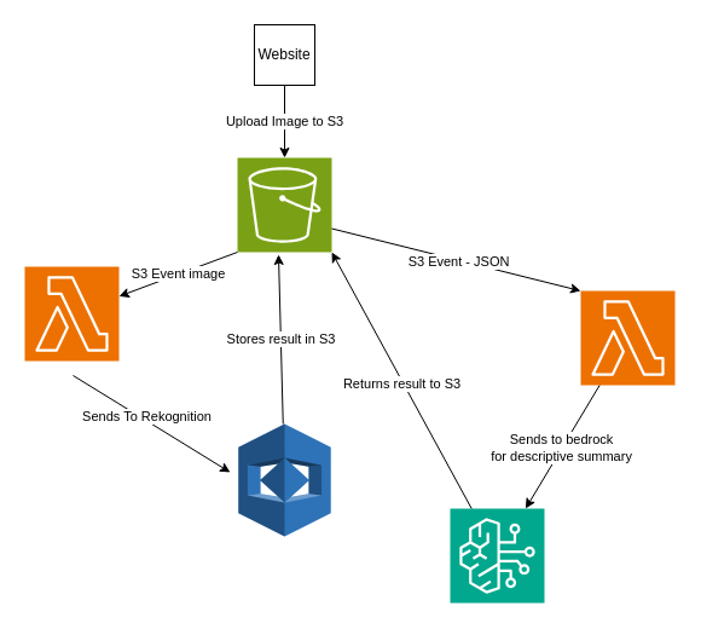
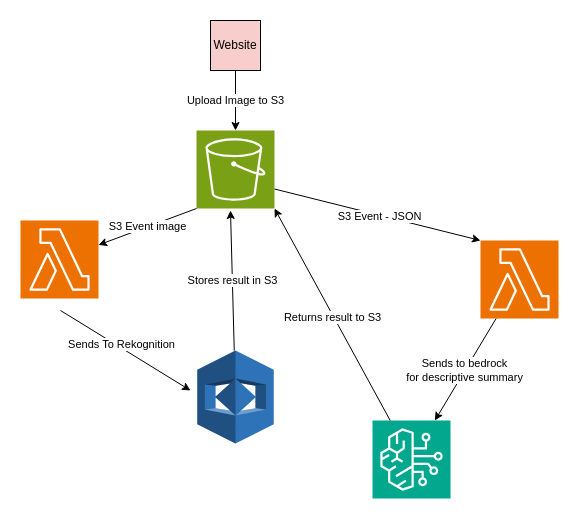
- <mxCell id="2" value="Website" style="whiteSpace=wrap;html=1;aspect=fixed;" vertex="1" parent="1"><mxGeometry x="210" y="20" width="50" height="50" as="geometry" /></mxCell>
+ <mxCell id="2" value="Website" style="whiteSpace=wrap;html=1;aspect=fixed;fillColor=#f8cecc;" vertex="1" parent="1"><mxGeometry x="210" y="20" width="50" height="50" as="geometry" /></mxCell>
